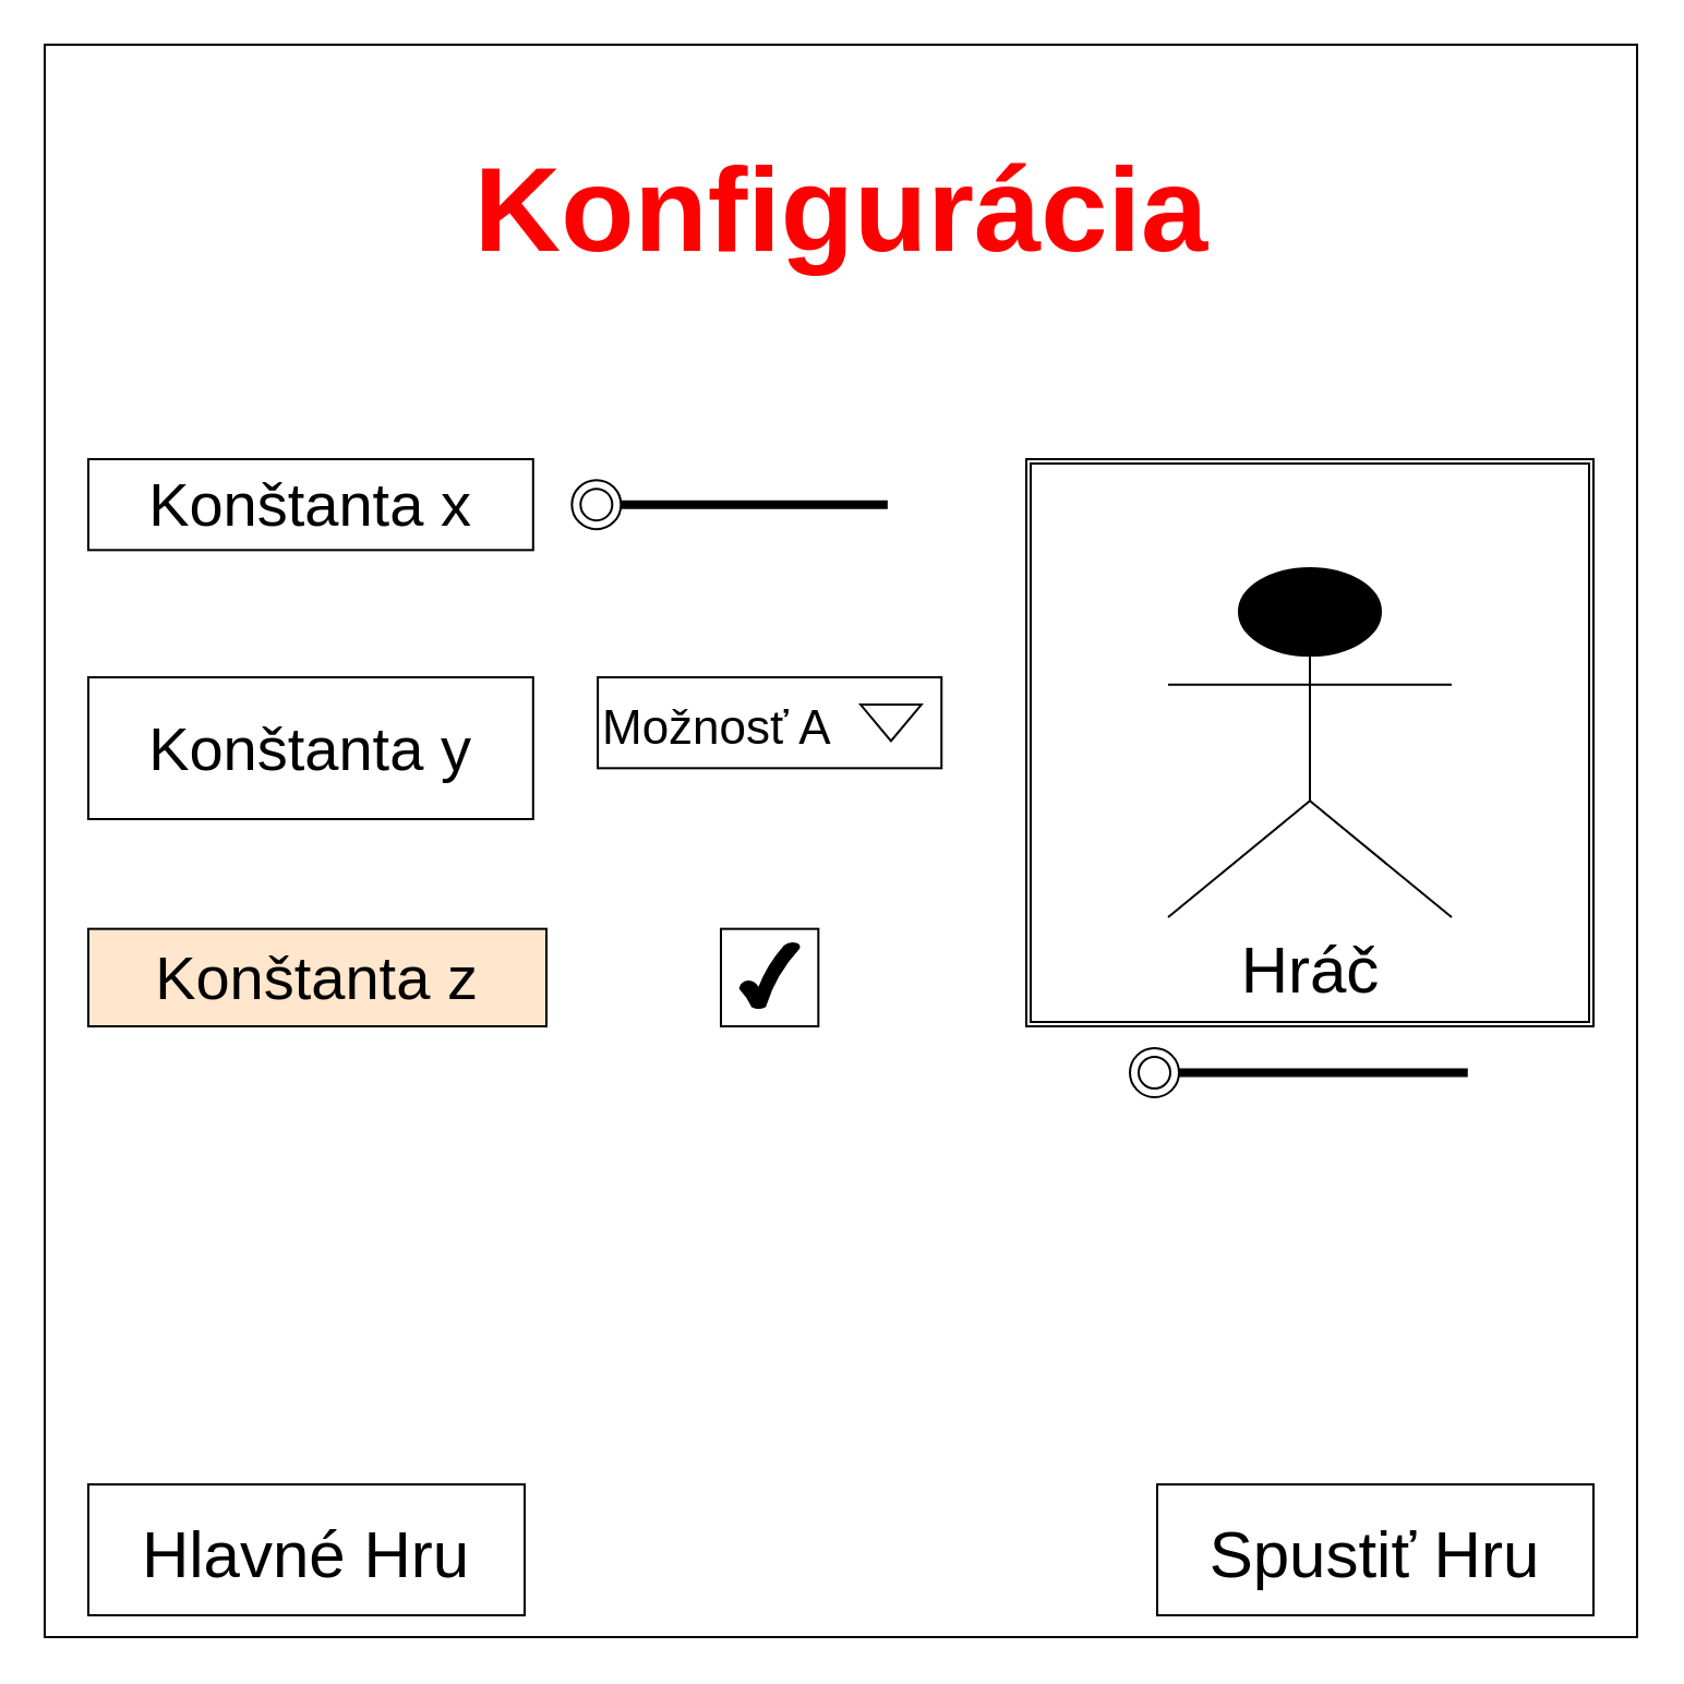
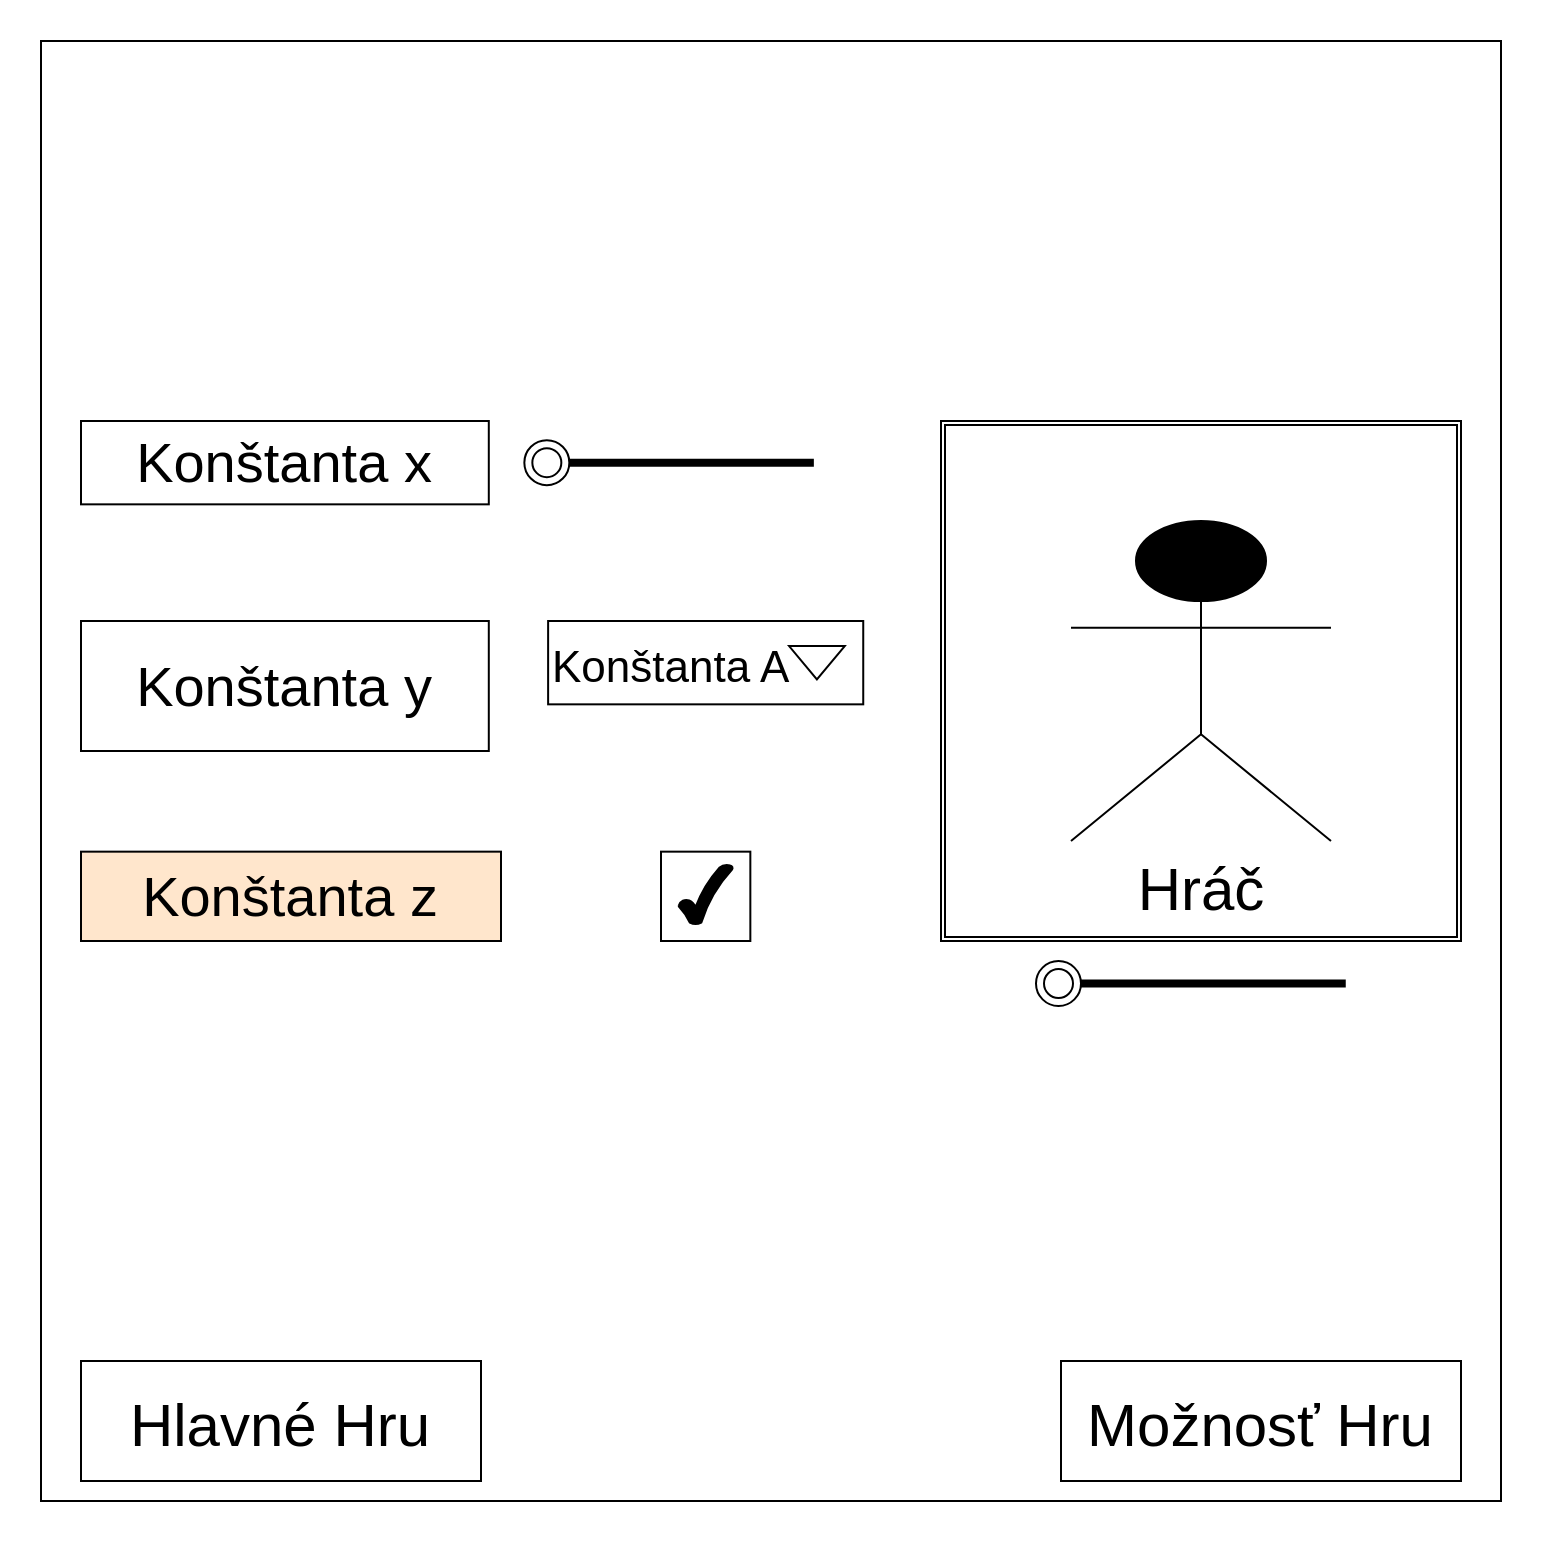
- <mxCell id="4" value="&lt;font style=&quot;font-size: 55px;&quot; color=&quot;#ff0000&quot;&gt;Konfigurácia&lt;/font&gt;" style="text;strokeColor=none;fillColor=none;html=1;fontSize=70;fontStyle=1;verticalAlign=middle;align=center;fontColor=#33FF33;" parent="1" vertex="1"><mxGeometry x="220" y="50" width="330" height="80" as="geometry" /></mxCell>
- <mxCell id="10" value="&lt;font style=&quot;font-size: 22px;&quot;&gt;Možnosť A&lt;/font&gt;" style="html=1;whiteSpace=wrap;container=1;recursiveResize=0;collapsible=0;fontSize=28;align=left;" vertex="1" parent="1"><mxGeometry x="273.559" y="310.003" width="157.561" height="41.667" as="geometry" /></mxCell>
+ <mxCell id="10" value="&lt;font style=&quot;font-size: 22px;&quot;&gt;Konštanta A&lt;/font&gt;" style="html=1;whiteSpace=wrap;container=1;recursiveResize=0;collapsible=0;fontSize=28;align=left;" vertex="1" parent="1"><mxGeometry x="273.559" y="310.003" width="157.561" height="41.667" as="geometry" /></mxCell>
- <mxCell id="5" value="&lt;font style=&quot;font-size: 30px;&quot;&gt;Spustiť Hru&lt;/font&gt;" style="rounded=0;whiteSpace=wrap;html=1;fontSize=36;" vertex="1" parent="1"><mxGeometry x="530" y="680" width="200" height="60" as="geometry" /></mxCell>
+ <mxCell id="5" value="&lt;font style=&quot;font-size: 30px;&quot;&gt;Možnosť Hru&lt;/font&gt;" style="rounded=0;whiteSpace=wrap;html=1;fontSize=36;" vertex="1" parent="1"><mxGeometry x="530" y="680" width="200" height="60" as="geometry" /></mxCell>
